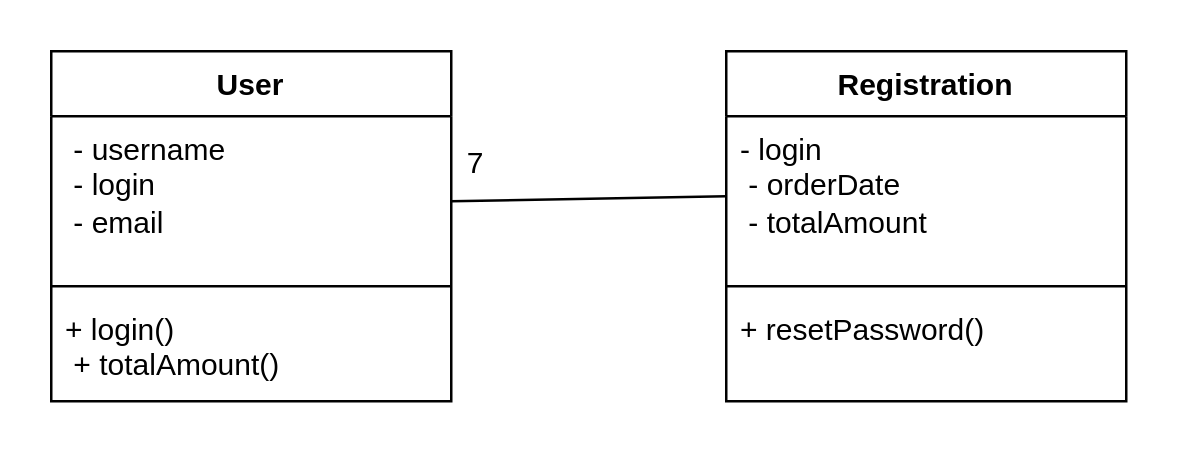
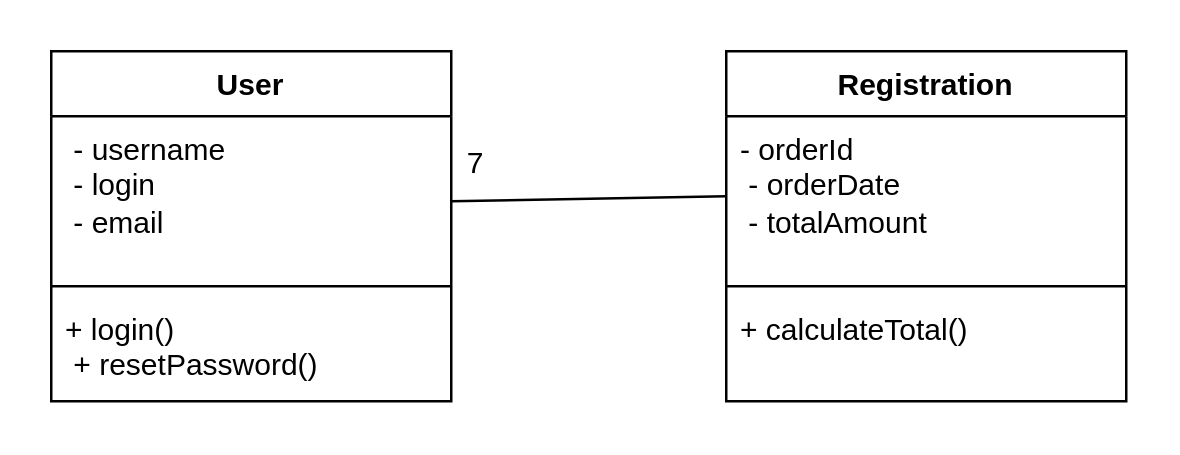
- <mxCell id="7" value="&lt;div&gt;- login&amp;nbsp; &amp;nbsp; &amp;nbsp; &amp;nbsp; &amp;nbsp;&lt;/div&gt;&lt;div&gt;&amp;nbsp;- orderDate&amp;nbsp; &amp;nbsp; &amp;nbsp; &amp;nbsp;&lt;/div&gt;&lt;div&gt;&amp;nbsp;- totalAmount&amp;nbsp;&lt;/div&gt;" style="text;strokeColor=none;fillColor=none;align=left;verticalAlign=top;spacingLeft=4;spacingRight=4;overflow=hidden;rotatable=0;points=[[0,0.5],[1,0.5]];portConstraint=eastwest;whiteSpace=wrap;html=1;" vertex="1" parent="6"><mxGeometry y="26" width="160" height="64" as="geometry" /></mxCell>
+ <mxCell id="7" value="&lt;div&gt;- orderId&amp;nbsp; &amp;nbsp; &amp;nbsp; &amp;nbsp; &amp;nbsp;&lt;/div&gt;&lt;div&gt;&amp;nbsp;- orderDate&amp;nbsp; &amp;nbsp; &amp;nbsp; &amp;nbsp;&lt;/div&gt;&lt;div&gt;&amp;nbsp;- totalAmount&amp;nbsp;&lt;/div&gt;" style="text;strokeColor=none;fillColor=none;align=left;verticalAlign=top;spacingLeft=4;spacingRight=4;overflow=hidden;rotatable=0;points=[[0,0.5],[1,0.5]];portConstraint=eastwest;whiteSpace=wrap;html=1;" vertex="1" parent="6"><mxGeometry y="26" width="160" height="64" as="geometry" /></mxCell>
- <mxCell id="9" value="+ resetPassword()" style="text;strokeColor=none;fillColor=none;align=left;verticalAlign=top;spacingLeft=4;spacingRight=4;overflow=hidden;rotatable=0;points=[[0,0.5],[1,0.5]];portConstraint=eastwest;whiteSpace=wrap;html=1;" vertex="1" parent="6"><mxGeometry y="98" width="160" height="42" as="geometry" /></mxCell>
+ <mxCell id="9" value="+ calculateTotal()" style="text;strokeColor=none;fillColor=none;align=left;verticalAlign=top;spacingLeft=4;spacingRight=4;overflow=hidden;rotatable=0;points=[[0,0.5],[1,0.5]];portConstraint=eastwest;whiteSpace=wrap;html=1;" vertex="1" parent="6"><mxGeometry y="98" width="160" height="42" as="geometry" /></mxCell>
- <mxCell id="5" value="&lt;div&gt;+ login()&amp;nbsp; &amp;nbsp; &amp;nbsp; &amp;nbsp;&amp;nbsp;&lt;/div&gt;&lt;div&gt;&amp;nbsp;+ totalAmount()&lt;/div&gt;" style="text;strokeColor=none;fillColor=none;align=left;verticalAlign=top;spacingLeft=4;spacingRight=4;overflow=hidden;rotatable=0;points=[[0,0.5],[1,0.5]];portConstraint=eastwest;whiteSpace=wrap;html=1;" vertex="1" parent="2"><mxGeometry y="98" width="160" height="42" as="geometry" /></mxCell>
+ <mxCell id="5" value="&lt;div&gt;+ login()&amp;nbsp; &amp;nbsp; &amp;nbsp; &amp;nbsp;&amp;nbsp;&lt;/div&gt;&lt;div&gt;&amp;nbsp;+ resetPassword()&lt;/div&gt;" style="text;strokeColor=none;fillColor=none;align=left;verticalAlign=top;spacingLeft=4;spacingRight=4;overflow=hidden;rotatable=0;points=[[0,0.5],[1,0.5]];portConstraint=eastwest;whiteSpace=wrap;html=1;" vertex="1" parent="2"><mxGeometry y="98" width="160" height="42" as="geometry" /></mxCell>
